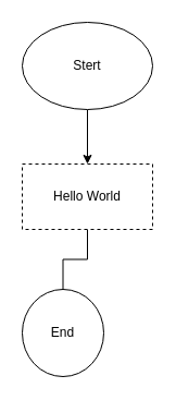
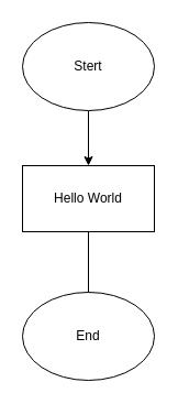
- <mxCell id="6" value="Hello World" style="rounded=0;whiteSpace=wrap;html=1;dashed=1;" parent="1" vertex="1"><mxGeometry x="20" y="150" width="120" height="60" as="geometry" /></mxCell>
+ <mxCell id="6" value="Hello World" style="rounded=0;whiteSpace=wrap;html=1;" parent="1" vertex="1"><mxGeometry x="20" y="150" width="120" height="60" as="geometry" /></mxCell>
- <mxCell id="4" value="End" style="ellipse;whiteSpace=wrap;html=1;" parent="1" vertex="1"><mxGeometry x="20" y="265" width="75" height="80" as="geometry" /></mxCell>
+ <mxCell id="4" value="End" style="ellipse;whiteSpace=wrap;html=1;" parent="1" vertex="1"><mxGeometry x="20" y="265" width="120" height="80" as="geometry" /></mxCell>
